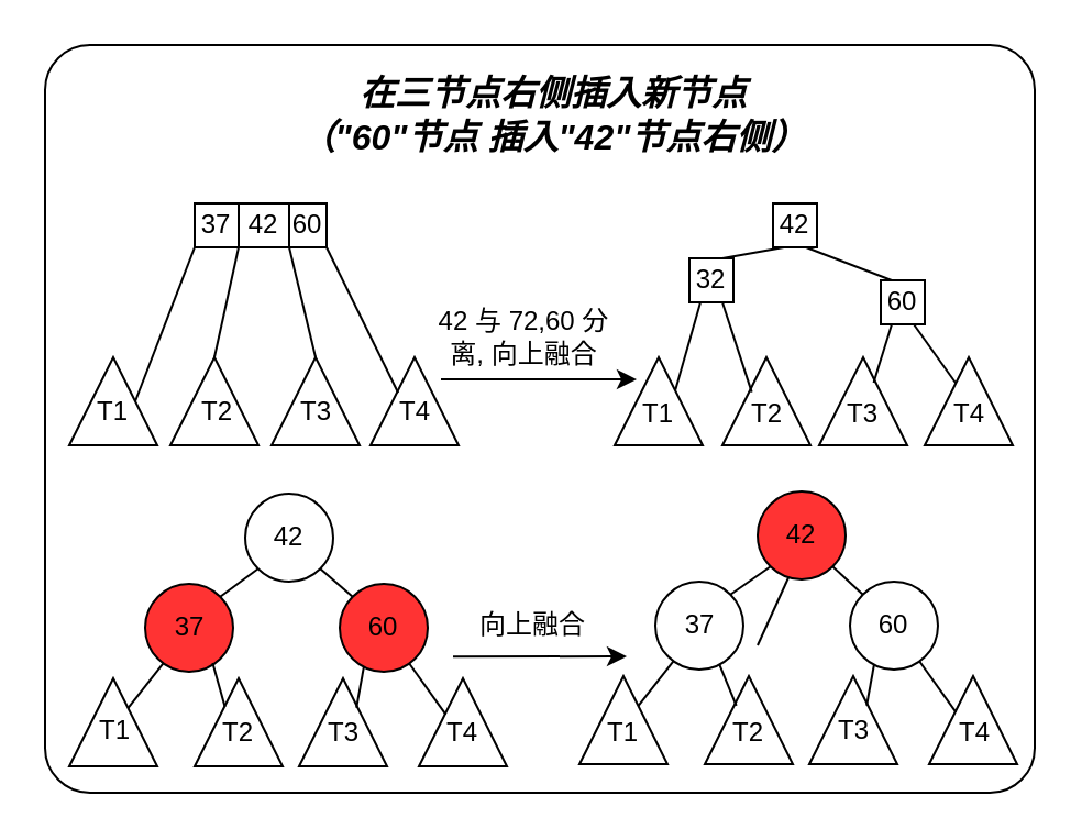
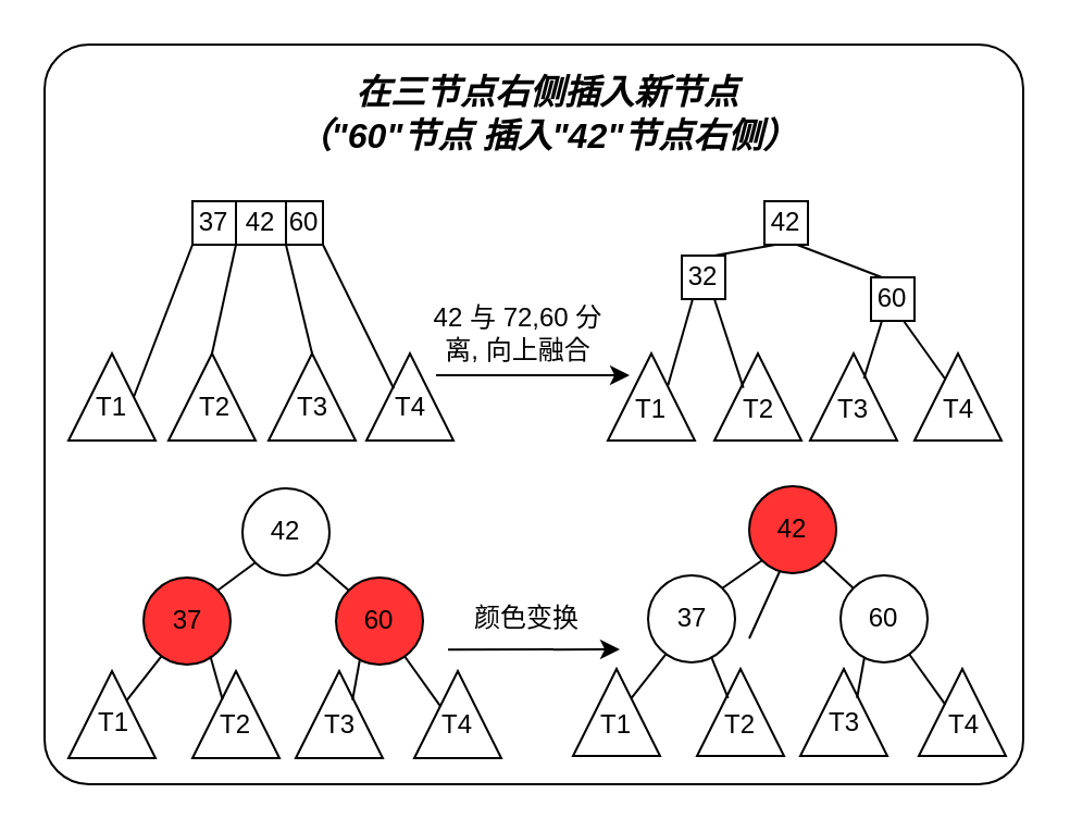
- <mxCell id="24" value="向上融合" style="text;html=1;strokeColor=none;fillColor=none;align=center;verticalAlign=middle;whiteSpace=wrap;rounded=0;" vertex="1" parent="1"><mxGeometry x="190" y="274" width="104" height="20" as="geometry" /></mxCell>
+ <mxCell id="24" value="颜色变换" style="text;html=1;strokeColor=none;fillColor=none;align=center;verticalAlign=middle;whiteSpace=wrap;rounded=0;" vertex="1" parent="1"><mxGeometry x="190" y="274" width="104" height="20" as="geometry" /></mxCell>
